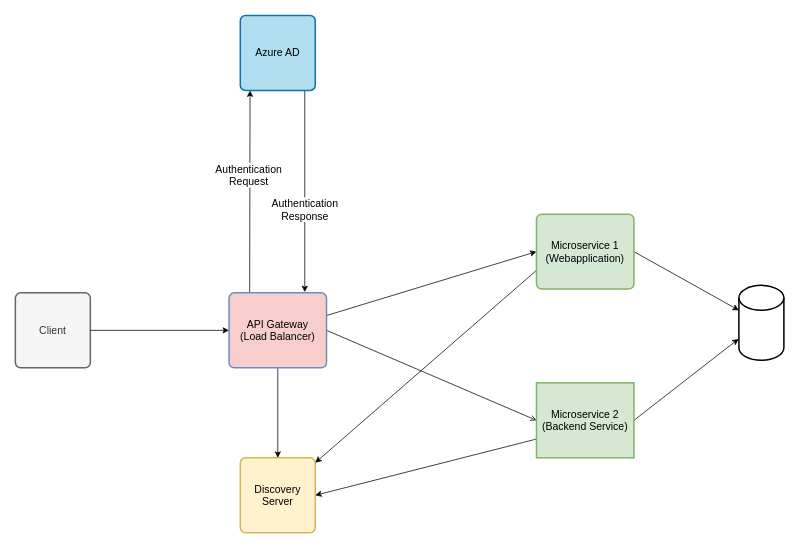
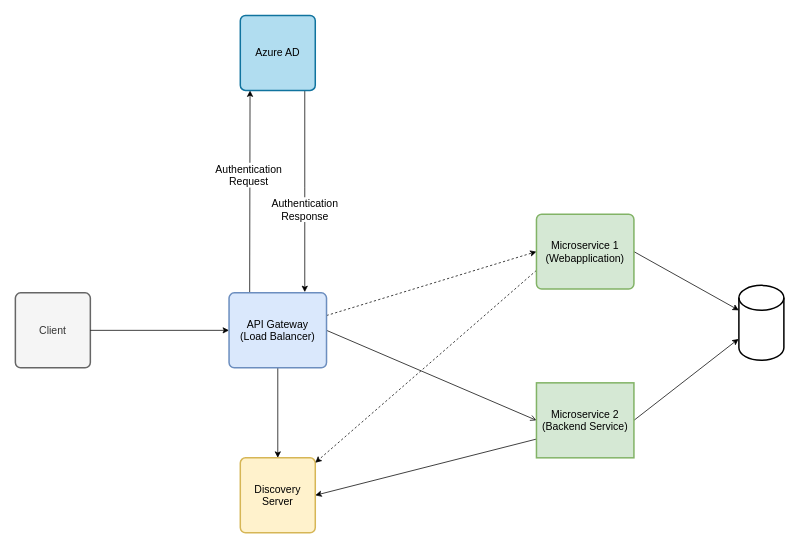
- <mxCell id="5" style="rounded=0;orthogonalLoop=1;jettySize=auto;html=1;entryX=0;entryY=0.5;entryDx=0;entryDy=0;fontSize=14;" edge="1" parent="1" source="9" target="16"><mxGeometry relative="1" as="geometry" /></mxCell>
+ <mxCell id="5" style="rounded=0;orthogonalLoop=1;jettySize=auto;html=1;entryX=0;entryY=0.5;entryDx=0;entryDy=0;fontSize=14;dashed=1;" edge="1" parent="1" source="9" target="16"><mxGeometry relative="1" as="geometry" /></mxCell>
- <mxCell id="9" value="&lt;font style=&quot;font-size: 14px;&quot;&gt;API Gateway&lt;br&gt;(Load Balancer)&lt;/font&gt;" style="rounded=1;whiteSpace=wrap;html=1;absoluteArcSize=1;arcSize=14;strokeWidth=2;fillColor=#f8cecc;strokeColor=#6c8ebf;" parent="1" vertex="1"><mxGeometry x="305" y="390" width="130" height="100" as="geometry" /></mxCell>
+ <mxCell id="9" value="&lt;font style=&quot;font-size: 14px;&quot;&gt;API Gateway&lt;br&gt;(Load Balancer)&lt;/font&gt;" style="rounded=1;whiteSpace=wrap;html=1;absoluteArcSize=1;arcSize=14;strokeWidth=2;fillColor=#dae8fc;strokeColor=#6c8ebf;" parent="1" vertex="1"><mxGeometry x="305" y="390" width="130" height="100" as="geometry" /></mxCell>
- <mxCell id="14" style="edgeStyle=none;rounded=0;orthogonalLoop=1;jettySize=auto;html=1;exitX=0;exitY=0.75;exitDx=0;exitDy=0;fontSize=14;" edge="1" parent="1" source="16" target="10"><mxGeometry relative="1" as="geometry" /></mxCell>
+ <mxCell id="14" style="edgeStyle=none;rounded=0;orthogonalLoop=1;jettySize=auto;html=1;exitX=0;exitY=0.75;exitDx=0;exitDy=0;fontSize=14;dashed=1;" edge="1" parent="1" source="16" target="10"><mxGeometry relative="1" as="geometry" /></mxCell>
